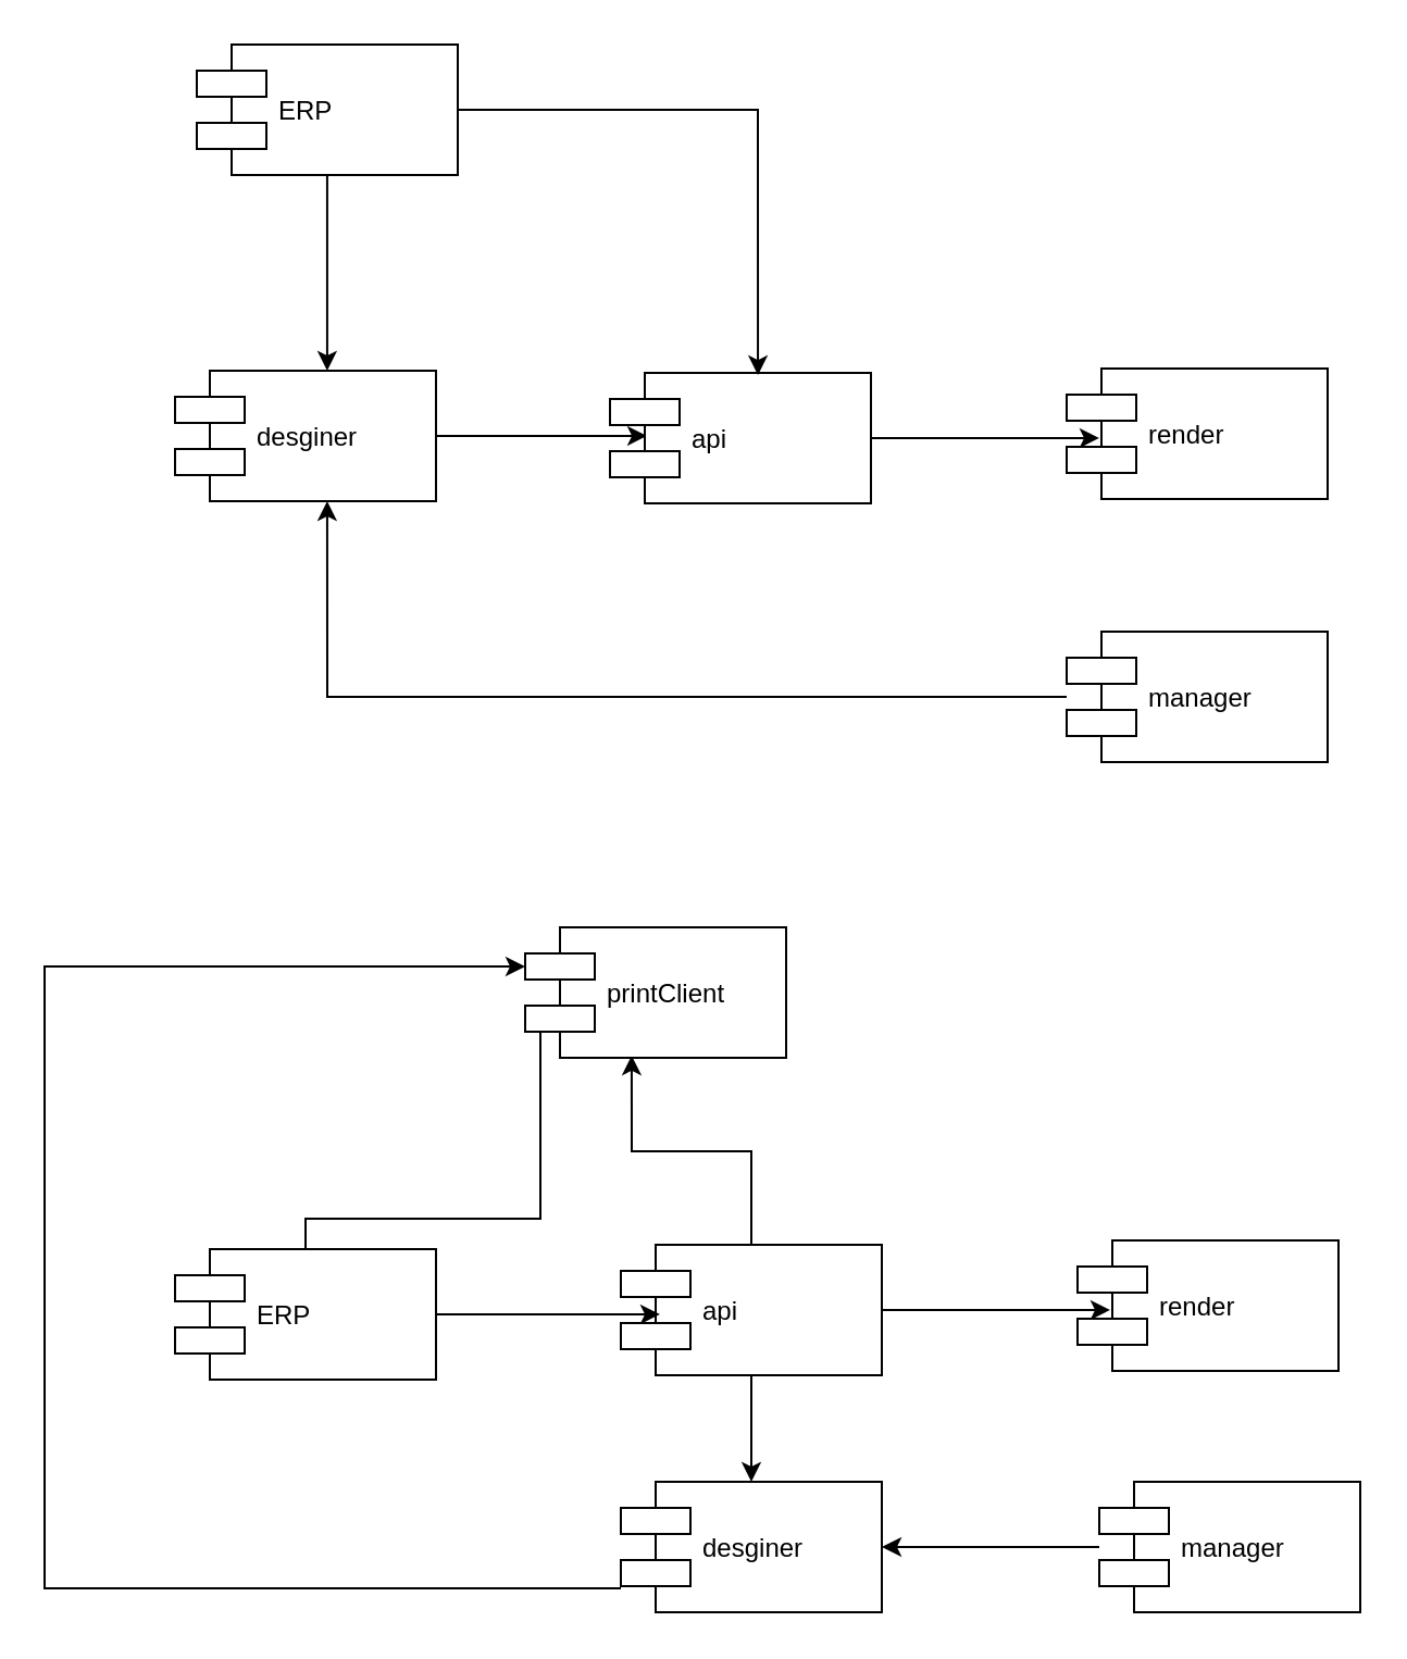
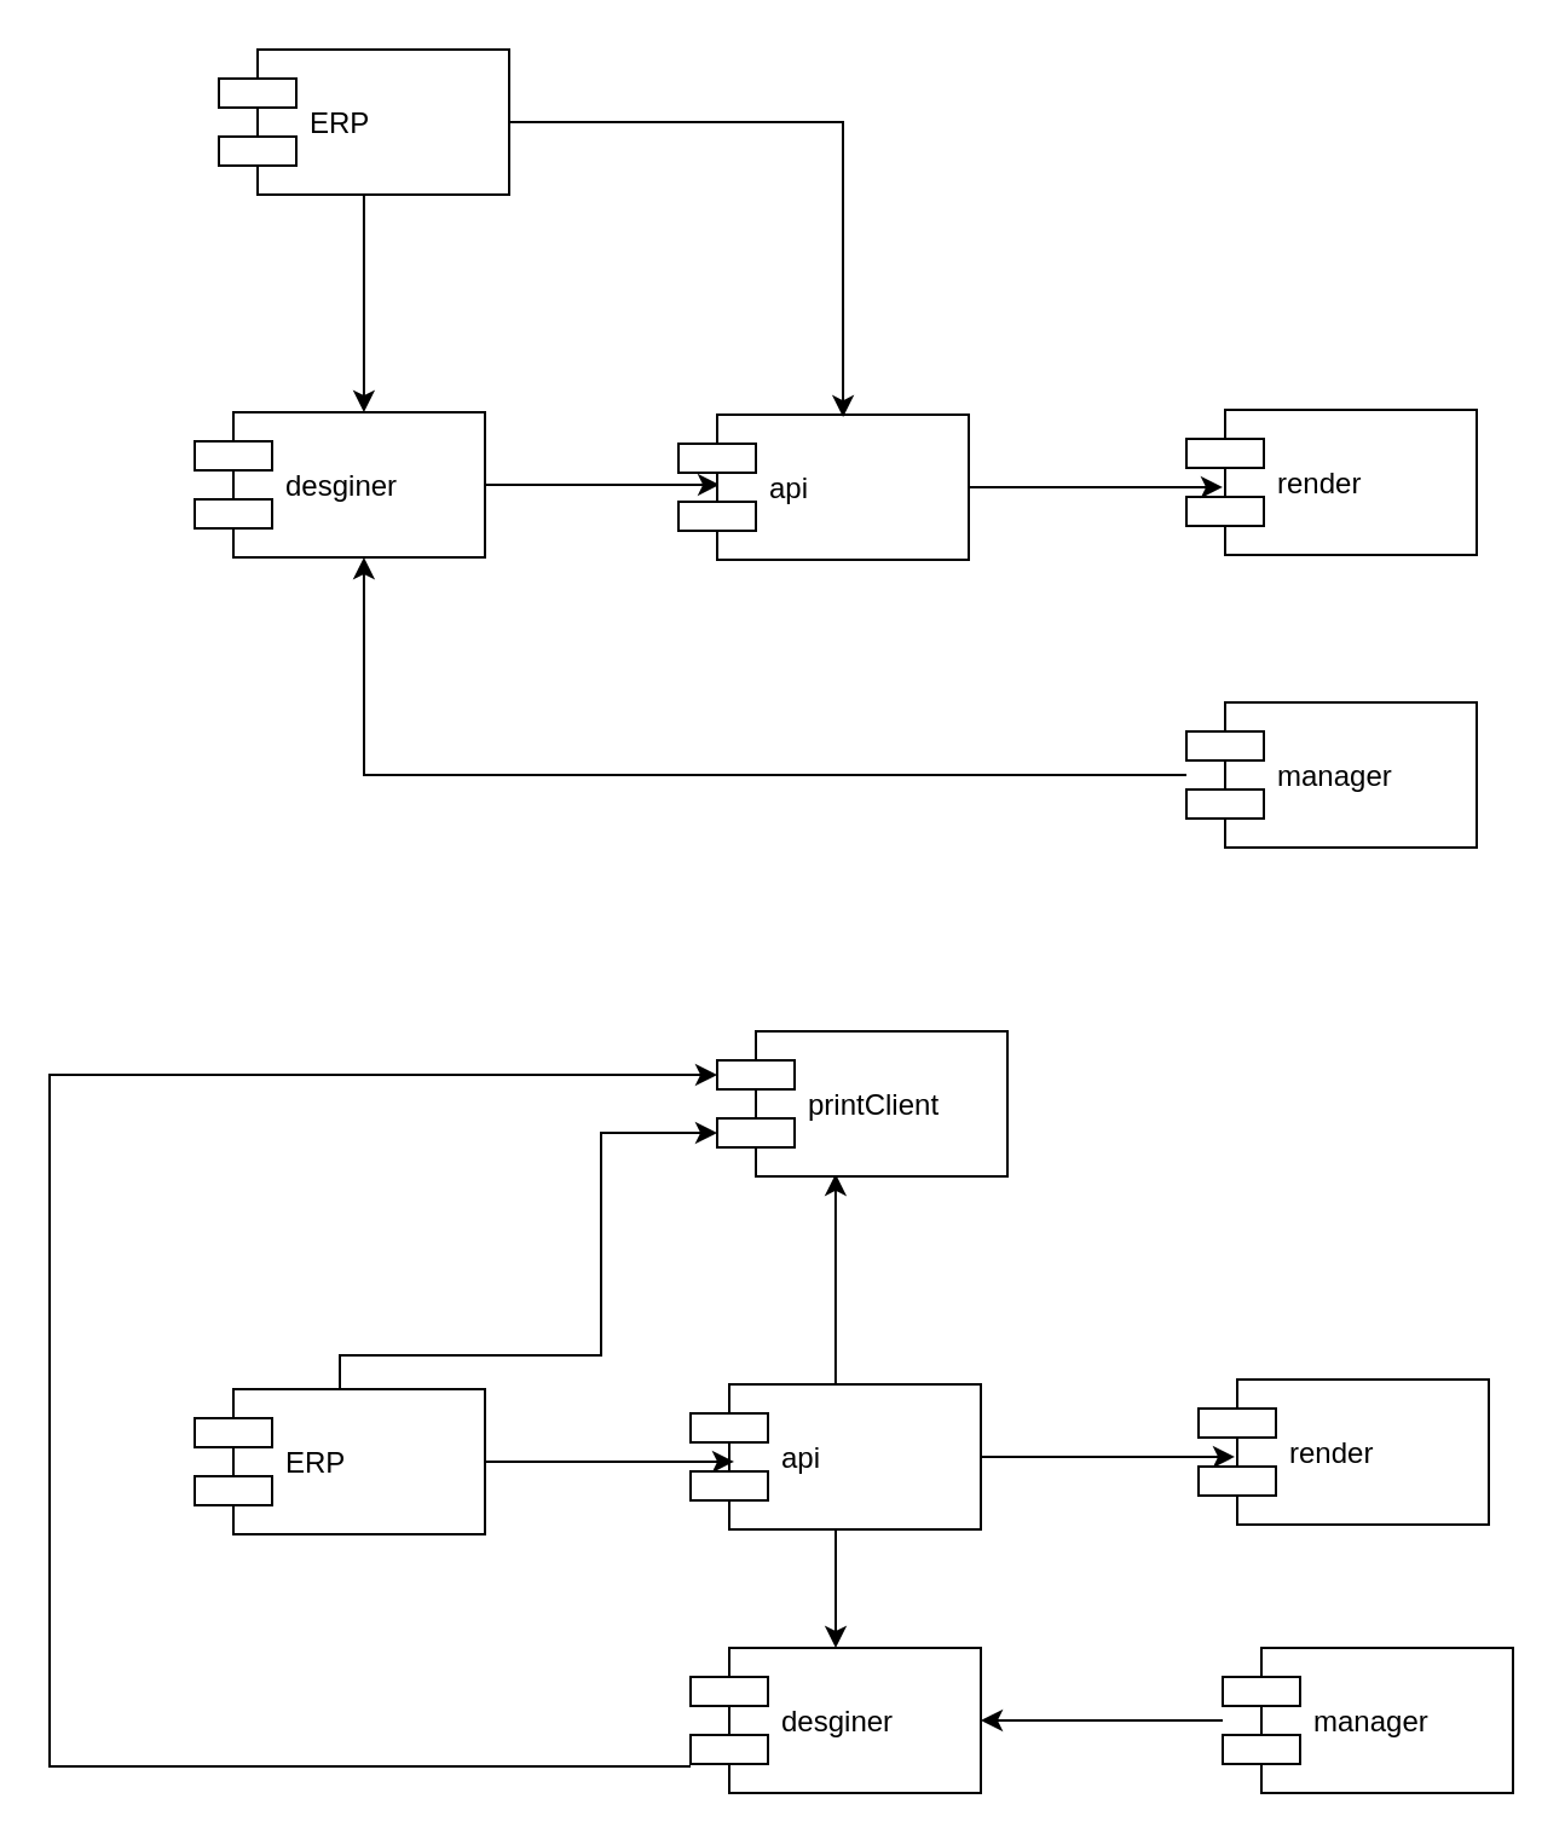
- <mxCell id="24" value="printClient" style="shape=component;align=left;spacingLeft=36;" parent="1" vertex="1"><mxGeometry x="241" y="426" width="120" height="60" as="geometry" /></mxCell>
+ <mxCell id="24" value="printClient" style="shape=component;align=left;spacingLeft=36;" parent="1" vertex="1"><mxGeometry x="296" y="426" width="120" height="60" as="geometry" /></mxCell>
